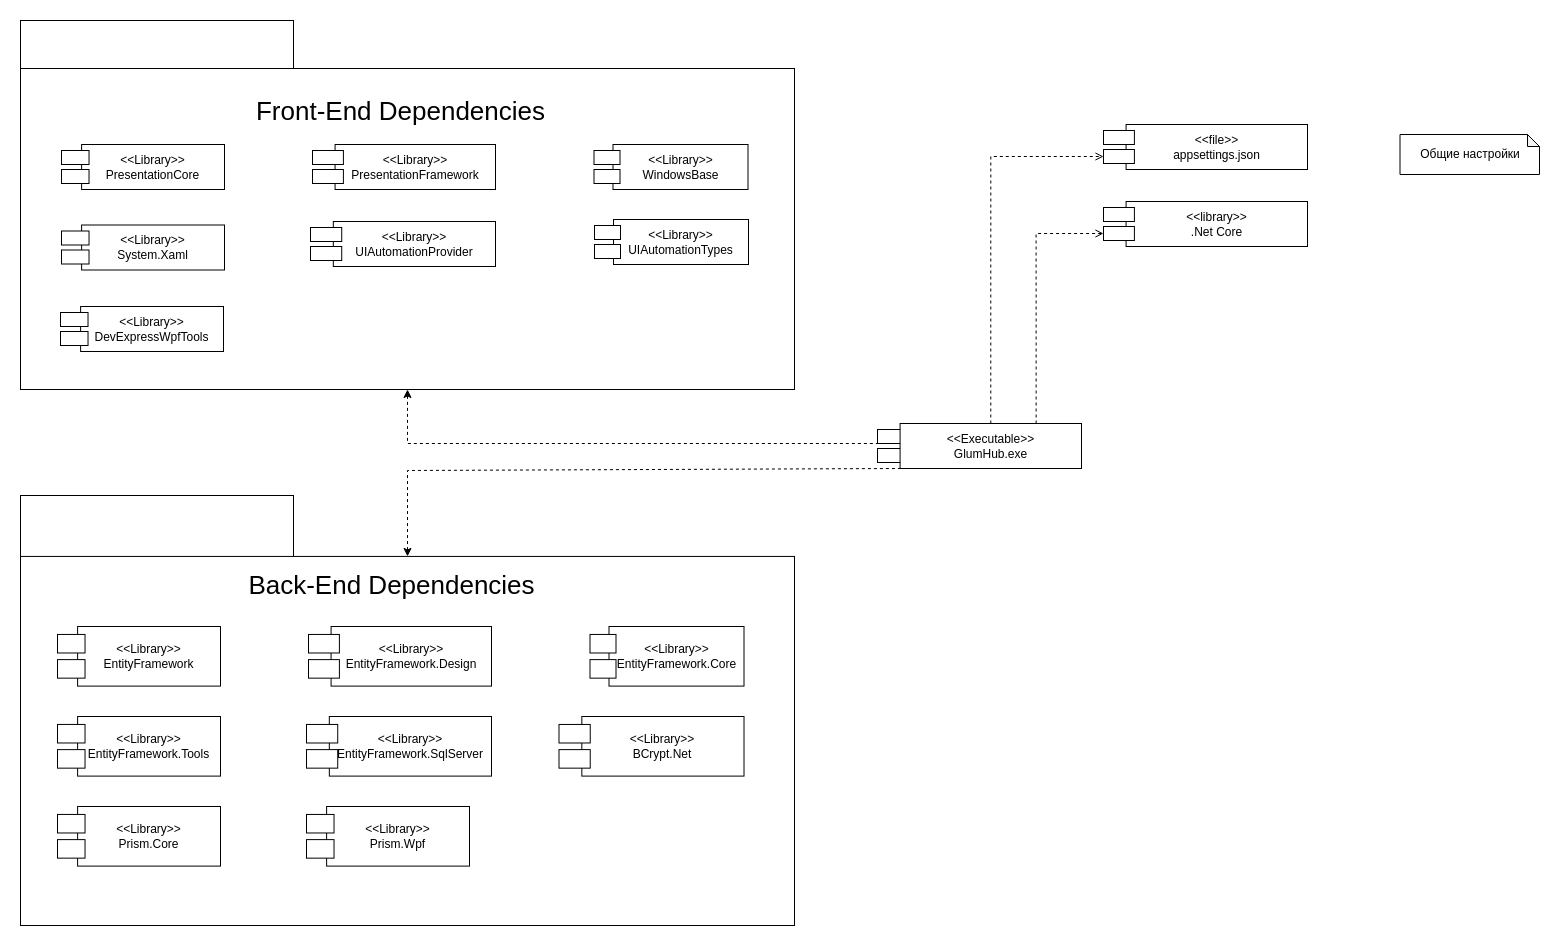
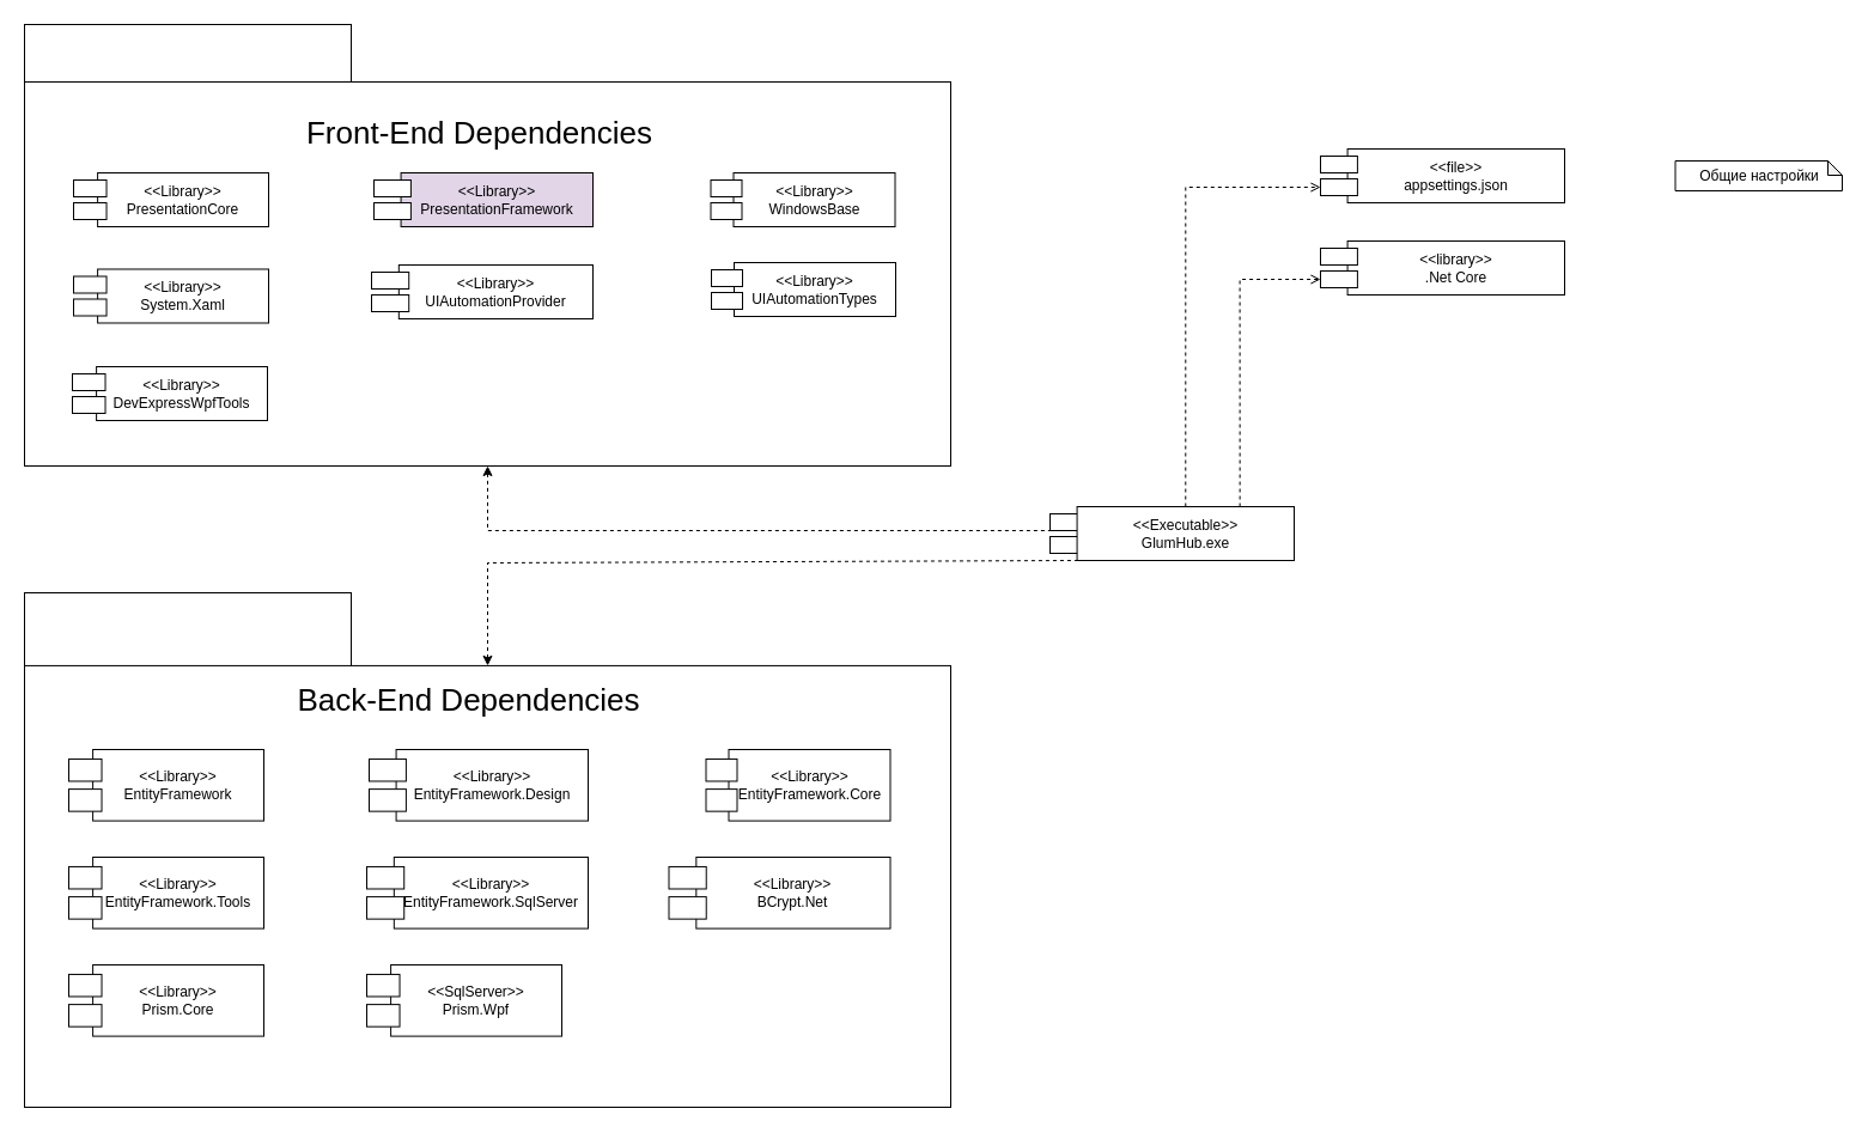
- <mxCell id="84" value="Общие настройки" style="shape=note;whiteSpace=wrap;html=1;backgroundOutline=1;darkOpacity=0.05;size=12;" parent="1" vertex="1"><mxGeometry x="1399.5" y="134" width="139.5" height="40" as="geometry" /></mxCell>
+ <mxCell id="84" value="Общие настройки" style="shape=note;whiteSpace=wrap;html=1;backgroundOutline=1;darkOpacity=0.05;size=12;" parent="1" vertex="1"><mxGeometry x="1399.5" y="134" width="139.5" height="25" as="geometry" /></mxCell>
- <mxCell id="19" value="&amp;lt;&amp;lt;Library&amp;gt;&amp;gt;&lt;div&gt;PresentationFramework&lt;/div&gt;" style="rounded=0;whiteSpace=wrap;html=1;" parent="18" vertex="1"><mxGeometry x="22.578" width="160.422" height="45" as="geometry" /></mxCell>
+ <mxCell id="19" value="&amp;lt;&amp;lt;Library&amp;gt;&amp;gt;&lt;div&gt;PresentationFramework&lt;/div&gt;" style="rounded=0;whiteSpace=wrap;html=1;fillColor=#e1d5e7;" parent="18" vertex="1"><mxGeometry x="22.578" width="160.422" height="45" as="geometry" /></mxCell>
- <mxCell id="67" value="&amp;lt;&amp;lt;Library&amp;gt;&amp;gt;&lt;div&gt;Prism.Wpf&lt;/div&gt;" style="rounded=0;whiteSpace=wrap;html=1;" vertex="1" parent="66"><mxGeometry x="20.11" width="142.89" height="59.604" as="geometry" /></mxCell>
+ <mxCell id="67" value="&amp;lt;&amp;lt;SqlServer&amp;gt;&amp;gt;&lt;div&gt;Prism.Wpf&lt;/div&gt;" style="rounded=0;whiteSpace=wrap;html=1;" vertex="1" parent="66"><mxGeometry x="20.11" width="142.89" height="59.604" as="geometry" /></mxCell>
